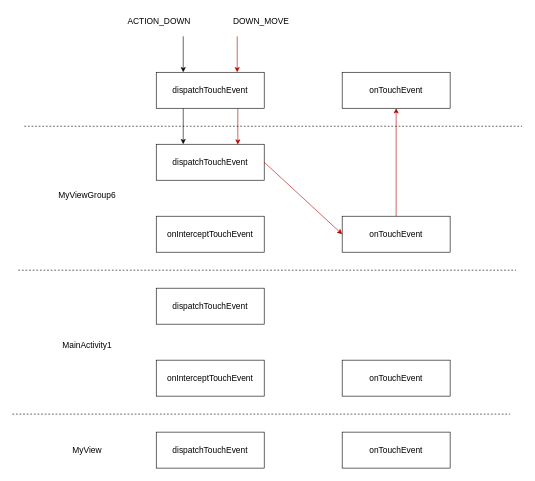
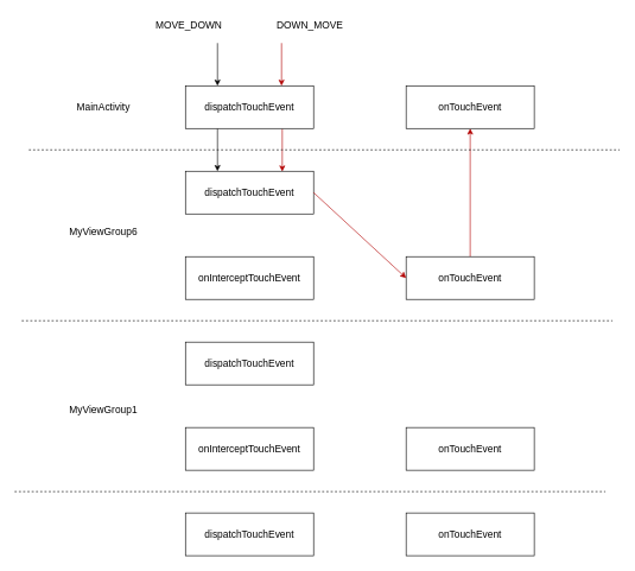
- <mxCell id="6" value="ACTION_DOWN" style="text;html=1;strokeColor=none;fillColor=none;align=center;verticalAlign=middle;whiteSpace=wrap;rounded=0;fontSize=14;" parent="1" vertex="1"><mxGeometry x="190" y="20" width="150" height="30" as="geometry" /></mxCell>
+ <mxCell id="6" value="MOVE_DOWN" style="text;html=1;strokeColor=none;fillColor=none;align=center;verticalAlign=middle;whiteSpace=wrap;rounded=0;fontSize=14;" parent="1" vertex="1"><mxGeometry x="190" y="20" width="150" height="30" as="geometry" /></mxCell>
+ <mxCell id="16" value="MainActivity" style="text;html=1;strokeColor=none;fillColor=none;align=center;verticalAlign=middle;whiteSpace=wrap;rounded=0;fontSize=14;" parent="1" vertex="1"><mxGeometry x="70" y="135" width="150" height="30" as="geometry" /></mxCell>
- <mxCell id="20" value="MainActivity1" style="text;html=1;strokeColor=none;fillColor=none;align=center;verticalAlign=middle;whiteSpace=wrap;rounded=0;fontSize=14;" parent="1" vertex="1"><mxGeometry x="70" y="560" width="150" height="30" as="geometry" /></mxCell>
+ <mxCell id="20" value="MyViewGroup1" style="text;html=1;strokeColor=none;fillColor=none;align=center;verticalAlign=middle;whiteSpace=wrap;rounded=0;fontSize=14;" parent="1" vertex="1"><mxGeometry x="70" y="560" width="150" height="30" as="geometry" /></mxCell>
- <mxCell id="21" value="MyView" style="text;html=1;strokeColor=none;fillColor=none;align=center;verticalAlign=middle;whiteSpace=wrap;rounded=0;fontSize=14;" parent="1" vertex="1"><mxGeometry x="70" y="735" width="150" height="30" as="geometry" /></mxCell>
